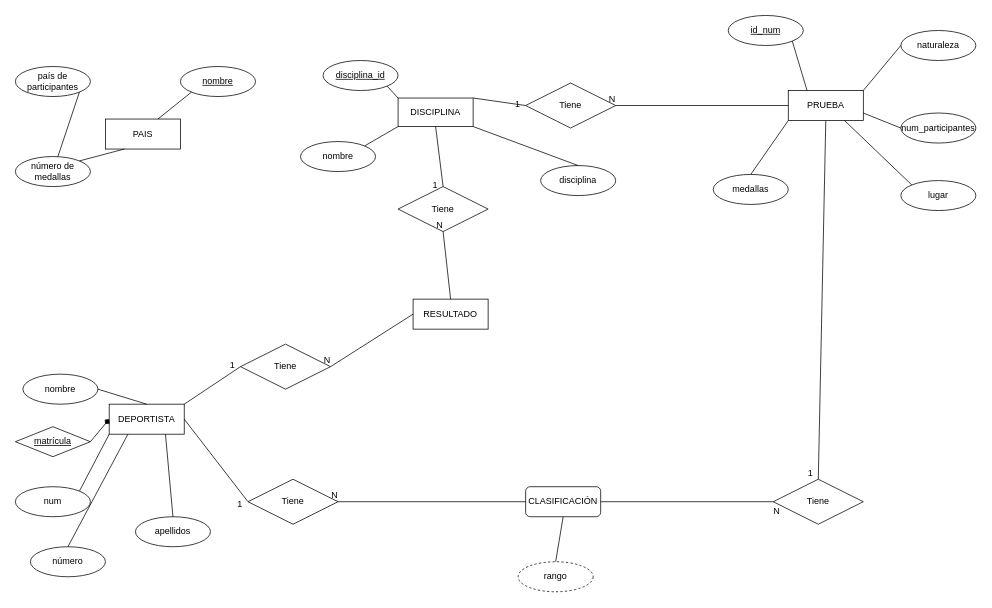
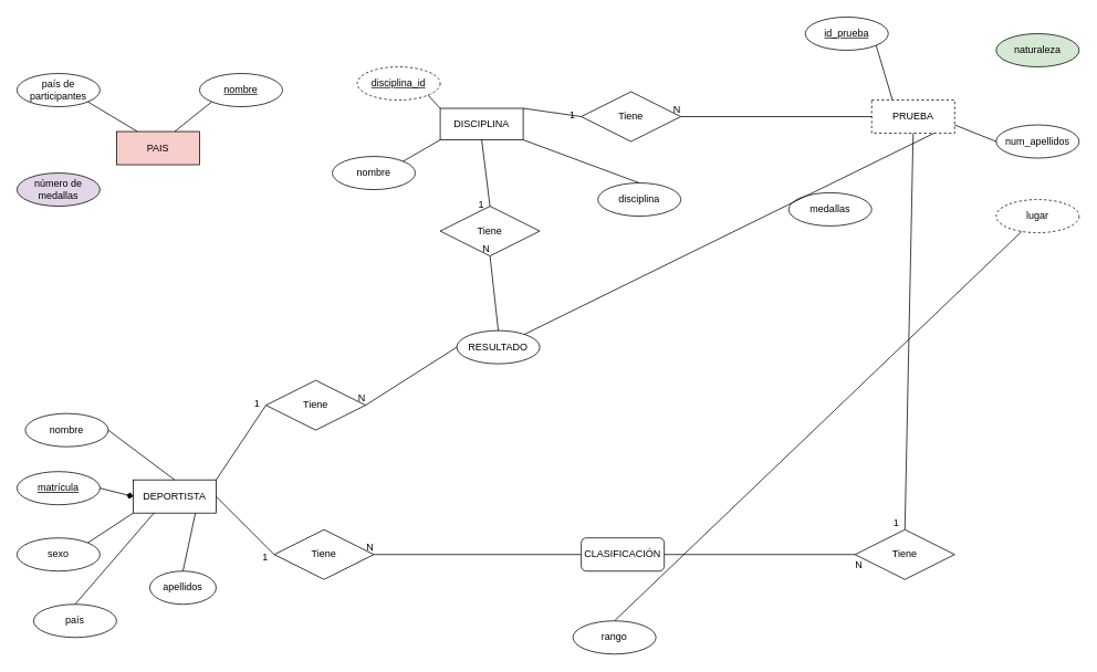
- <mxCell id="29" value="id_num" style="ellipse;whiteSpace=wrap;html=1;align=center;fontStyle=4;" parent="1" vertex="1"><mxGeometry x="970" y="20" width="100" height="40" as="geometry" /></mxCell>
+ <mxCell id="29" value="id_prueba" style="ellipse;whiteSpace=wrap;html=1;align=center;fontStyle=4;" parent="1" vertex="1"><mxGeometry x="970" y="20" width="100" height="40" as="geometry" /></mxCell>
- <mxCell id="33" value="naturaleza" style="ellipse;whiteSpace=wrap;html=1;align=center;" parent="1" vertex="1"><mxGeometry x="1200" y="40" width="100" height="40" as="geometry" /></mxCell>
+ <mxCell id="33" value="naturaleza" style="ellipse;whiteSpace=wrap;html=1;align=center;fillColor=#d5e8d4;" parent="1" vertex="1"><mxGeometry x="1200" y="40" width="100" height="40" as="geometry" /></mxCell>
- <mxCell id="39" value="" style="endArrow=none;html=1;rounded=0;exitX=0;exitY=0.5;exitDx=0;exitDy=0;entryX=1;entryY=0;entryDx=0;entryDy=0;" parent="1" source="33" target="5" edge="1"><mxGeometry relative="1" as="geometry"><mxPoint x="1120" y="180" as="sourcePoint" /><mxPoint x="1070" y="250" as="targetPoint" /></mxGeometry></mxCell>
- <mxCell id="23" value="disciplina_id" style="ellipse;whiteSpace=wrap;html=1;align=center;fontStyle=4;" parent="1" vertex="1"><mxGeometry x="430" y="80" width="100" height="40" as="geometry" /></mxCell>
+ <mxCell id="23" value="disciplina_id" style="ellipse;whiteSpace=wrap;html=1;align=center;fontStyle=4;dashed=1;" parent="1" vertex="1"><mxGeometry x="430" y="80" width="100" height="40" as="geometry" /></mxCell>
- <mxCell id="5" value="PRUEBA" style="whiteSpace=wrap;html=1;align=center;" parent="1" vertex="1"><mxGeometry x="1050" y="120" width="100" height="40" as="geometry" /></mxCell>
+ <mxCell id="5" value="PRUEBA" style="whiteSpace=wrap;html=1;align=center;dashed=1;" parent="1" vertex="1"><mxGeometry x="1050" y="120" width="100" height="40" as="geometry" /></mxCell>
- <mxCell id="10" value="" style="endArrow=none;html=1;rounded=0;exitX=1;exitY=1;exitDx=0;exitDy=0;" parent="1" source="8" target="9" edge="1"><mxGeometry relative="1" as="geometry"><mxPoint x="60" y="328" as="sourcePoint" /><mxPoint x="220" y="328" as="targetPoint" /></mxGeometry></mxCell>
+ <mxCell id="10" value="" style="endArrow=none;html=1;rounded=0;exitX=1;exitY=1;exitDx=0;exitDy=0;entryX=0.25;entryY=0;entryDx=0;entryDy=0;" parent="1" source="8" target="2" edge="1"><mxGeometry relative="1" as="geometry"><mxPoint x="60" y="328" as="sourcePoint" /><mxPoint x="220" y="328" as="targetPoint" /></mxGeometry></mxCell>
- <mxCell id="32" value="num_participantes" style="ellipse;whiteSpace=wrap;html=1;align=center;" parent="1" vertex="1"><mxGeometry x="1200" y="150" width="100" height="40" as="geometry" /></mxCell>
+ <mxCell id="32" value="num_apellidos" style="ellipse;whiteSpace=wrap;html=1;align=center;" parent="1" vertex="1"><mxGeometry x="1200" y="150" width="100" height="40" as="geometry" /></mxCell>
- <mxCell id="2" value="PAIS" style="whiteSpace=wrap;html=1;align=center;" parent="1" vertex="1"><mxGeometry x="140" y="158" width="100" height="40" as="geometry" /></mxCell>
+ <mxCell id="2" value="PAIS" style="whiteSpace=wrap;html=1;align=center;fillColor=#f8cecc;" parent="1" vertex="1"><mxGeometry x="140" y="158" width="100" height="40" as="geometry" /></mxCell>
- <mxCell id="37" value="" style="endArrow=none;html=1;rounded=0;exitX=0;exitY=1;exitDx=0;exitDy=0;entryX=0.5;entryY=0;entryDx=0;entryDy=0;" parent="1" source="5" target="30" edge="1"><mxGeometry relative="1" as="geometry"><mxPoint x="620" y="290" as="sourcePoint" /><mxPoint x="700" y="350" as="targetPoint" /></mxGeometry></mxCell>
- <mxCell id="38" value="" style="endArrow=none;html=1;rounded=0;exitX=0.75;exitY=1;exitDx=0;exitDy=0;entryX=0;entryY=0;entryDx=0;entryDy=0;" parent="1" source="5" target="31" edge="1"><mxGeometry relative="1" as="geometry"><mxPoint x="1110" y="170" as="sourcePoint" /><mxPoint x="1060" y="240" as="targetPoint" /></mxGeometry></mxCell>
+ <mxCell id="38" value="" style="endArrow=none;html=1;rounded=0;exitX=0.75;exitY=1;exitDx=0;exitDy=0;" parent="1" source="5" target="6" edge="1"><mxGeometry relative="1" as="geometry"><mxPoint x="1110" y="170" as="sourcePoint" /><mxPoint x="1060" y="240" as="targetPoint" /></mxGeometry></mxCell>
- <mxCell id="11" value="" style="endArrow=none;html=1;rounded=0;exitX=1;exitY=0;exitDx=0;exitDy=0;entryX=0.25;entryY=1;entryDx=0;entryDy=0;" parent="1" source="9" target="2" edge="1"><mxGeometry relative="1" as="geometry"><mxPoint x="115.168" y="132.217" as="sourcePoint" /><mxPoint x="175" y="168" as="targetPoint" /></mxGeometry></mxCell>
- <mxCell id="9" value="número de medallas" style="ellipse;whiteSpace=wrap;html=1;align=center;" parent="1" vertex="1"><mxGeometry x="20" y="208" width="100" height="40" as="geometry" /></mxCell>
+ <mxCell id="9" value="número de medallas" style="ellipse;whiteSpace=wrap;html=1;align=center;fillColor=#e1d5e7;" parent="1" vertex="1"><mxGeometry x="20" y="208" width="100" height="40" as="geometry" /></mxCell>
- <mxCell id="31" value="lugar" style="ellipse;whiteSpace=wrap;html=1;align=center;" parent="1" vertex="1"><mxGeometry x="1200" y="240" width="100" height="40" as="geometry" /></mxCell>
+ <mxCell id="31" value="lugar" style="ellipse;whiteSpace=wrap;html=1;align=center;dashed=1;" parent="1" vertex="1"><mxGeometry x="1200" y="240" width="100" height="40" as="geometry" /></mxCell>
- <mxCell id="6" value="RESULTADO" style="whiteSpace=wrap;html=1;align=center;" parent="1" vertex="1"><mxGeometry x="550" y="398" width="100" height="40" as="geometry" /></mxCell>
+ <mxCell id="6" value="RESULTADO" style="ellipse;whiteSpace=wrap;html=1;align=center;" parent="1" vertex="1"><mxGeometry x="550" y="398" width="100" height="40" as="geometry" /></mxCell>
- <mxCell id="3" value="DEPORTISTA" style="whiteSpace=wrap;html=1;align=center;" parent="1" vertex="1"><mxGeometry x="145" y="538" width="100" height="40" as="geometry" /></mxCell>
+ <mxCell id="3" value="DEPORTISTA" style="whiteSpace=wrap;html=1;align=center;" parent="1" vertex="1"><mxGeometry x="160" y="578" width="100" height="40" as="geometry" /></mxCell>
- <mxCell id="14" value="matrícula" style="rhombus;whiteSpace=wrap;html=1;align=center;fontStyle=4;" parent="1" vertex="1"><mxGeometry x="20" y="568" width="100" height="40" as="geometry" /></mxCell>
+ <mxCell id="14" value="matrícula" style="ellipse;whiteSpace=wrap;html=1;align=center;fontStyle=4;" parent="1" vertex="1"><mxGeometry x="20" y="568" width="100" height="40" as="geometry" /></mxCell>
- <mxCell id="16" value="num" style="ellipse;whiteSpace=wrap;html=1;align=center;" parent="1" vertex="1"><mxGeometry x="20" y="648" width="100" height="40" as="geometry" /></mxCell>
+ <mxCell id="16" value="sexo" style="ellipse;whiteSpace=wrap;html=1;align=center;" parent="1" vertex="1"><mxGeometry x="20" y="648" width="100" height="40" as="geometry" /></mxCell>
- <mxCell id="15" value="apellidos&lt;br&gt;" style="ellipse;whiteSpace=wrap;html=1;align=center;" parent="1" vertex="1"><mxGeometry x="180" y="688" width="100" height="40" as="geometry" /></mxCell>
+ <mxCell id="15" value="apellidos&lt;br&gt;" style="ellipse;whiteSpace=wrap;html=1;align=center;" parent="1" vertex="1"><mxGeometry x="180" y="688" width="80" height="40" as="geometry" /></mxCell>
- <mxCell id="51" value="" style="endArrow=none;html=1;rounded=0;entryX=0.5;entryY=1;entryDx=0;entryDy=0;exitX=0.5;exitY=0;exitDx=0;exitDy=0;" edge="1" parent="1" source="50" target="42"><mxGeometry relative="1" as="geometry"><mxPoint x="580" y="281.83" as="sourcePoint" /><mxPoint x="570" y="231.83" as="targetPoint" /></mxGeometry></mxCell>
+ <mxCell id="51" value="" style="endArrow=none;html=1;rounded=0;exitX=0.5;exitY=0;exitDx=0;exitDy=0;" edge="1" parent="1" source="50" target="31"><mxGeometry relative="1" as="geometry"><mxPoint x="580" y="281.83" as="sourcePoint" /><mxPoint x="570" y="231.83" as="targetPoint" /></mxGeometry></mxCell>
- <mxCell id="17" value="número" style="ellipse;whiteSpace=wrap;html=1;align=center;" parent="1" vertex="1"><mxGeometry x="40" y="728" width="100" height="40" as="geometry" /></mxCell>
+ <mxCell id="17" value="país" style="ellipse;whiteSpace=wrap;html=1;align=center;" parent="1" vertex="1"><mxGeometry x="40" y="728" width="100" height="40" as="geometry" /></mxCell>
- <mxCell id="50" value="rango" style="ellipse;whiteSpace=wrap;html=1;align=center;dashed=1;" vertex="1" parent="1"><mxGeometry x="690" y="748" width="100" height="40" as="geometry" /></mxCell>
+ <mxCell id="50" value="rango" style="ellipse;whiteSpace=wrap;html=1;align=center;" vertex="1" parent="1"><mxGeometry x="690" y="748" width="100" height="40" as="geometry" /></mxCell>
